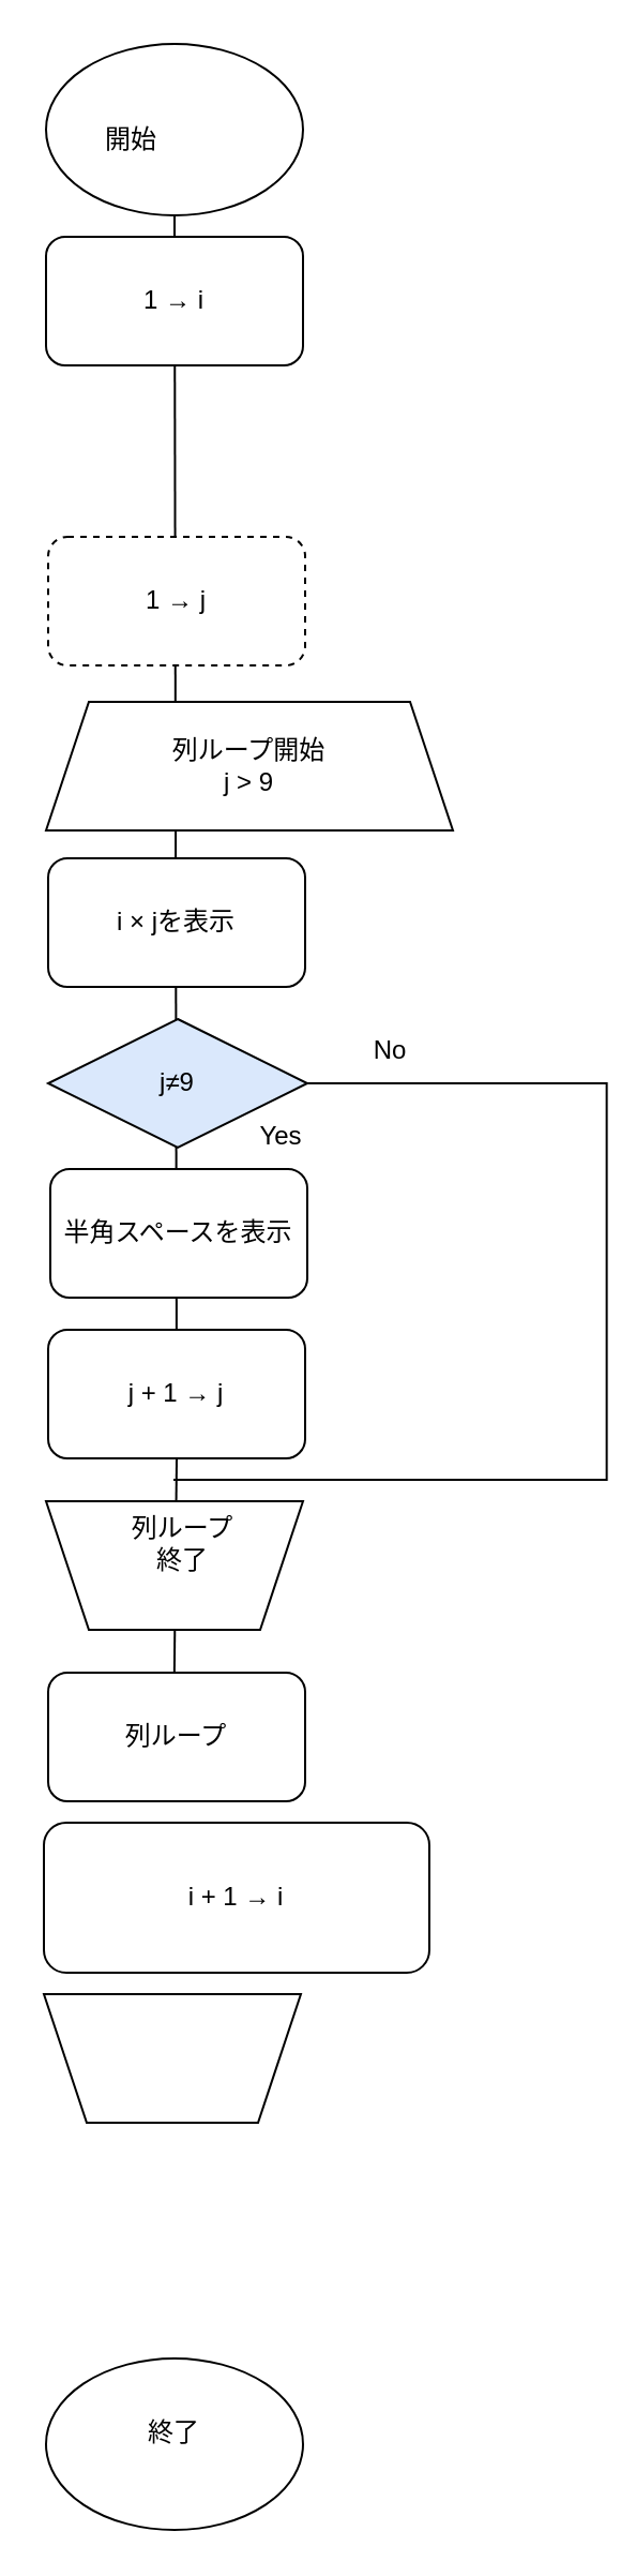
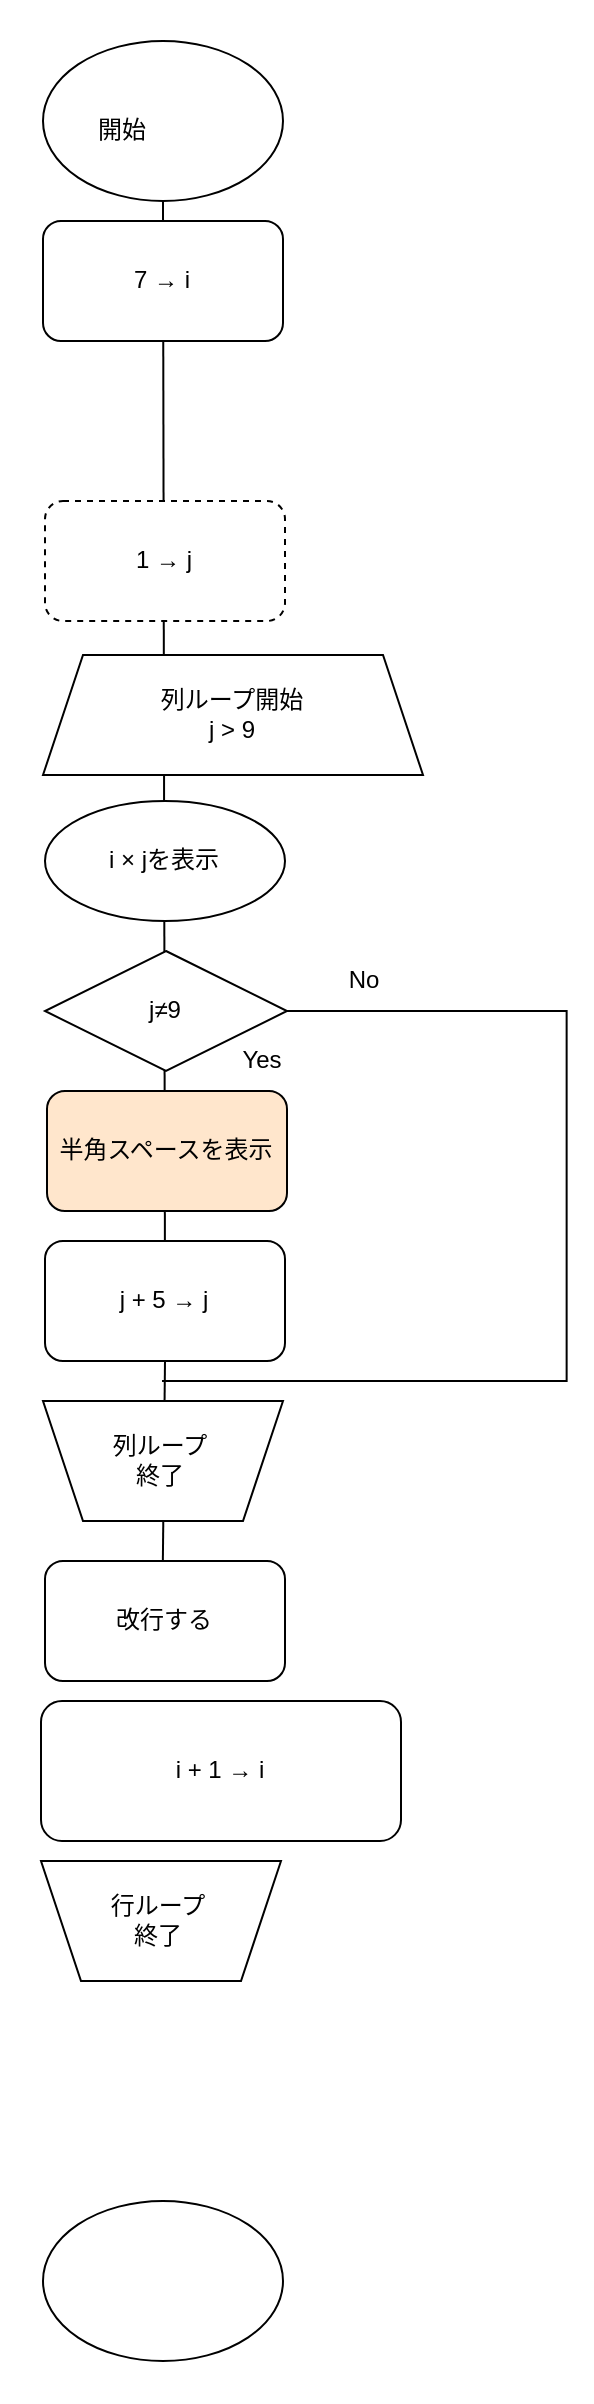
- <mxCell id="14" value="1 → i" style="rounded=1;whiteSpace=wrap;html=1;" parent="1" vertex="1"><mxGeometry x="21" y="110" width="120" height="60" as="geometry" /></mxCell>
+ <mxCell id="14" value="7 → i" style="rounded=1;whiteSpace=wrap;html=1;" parent="1" vertex="1"><mxGeometry x="21" y="110" width="120" height="60" as="geometry" /></mxCell>
- <mxCell id="20" value="i × jを表示" style="rounded=1;whiteSpace=wrap;html=1;" vertex="1" parent="1"><mxGeometry x="22" y="400" width="120" height="60" as="geometry" /></mxCell>
+ <mxCell id="20" value="i × jを表示" style="ellipse;whiteSpace=wrap;html=1;" vertex="1" parent="1"><mxGeometry x="22" y="400" width="120" height="60" as="geometry" /></mxCell>
- <mxCell id="15" value="j≠9" style="rhombus;whiteSpace=wrap;html=1;fillColor=#dae8fc;" parent="1" vertex="1"><mxGeometry x="22" y="475" width="121" height="60" as="geometry" /></mxCell>
+ <mxCell id="15" value="j≠9" style="rhombus;whiteSpace=wrap;html=1;" parent="1" vertex="1"><mxGeometry x="22" y="475" width="121" height="60" as="geometry" /></mxCell>
- <mxCell id="18" value="&lt;span style=&quot;color: rgb(0, 0, 0);&quot;&gt;半角スペースを表示&lt;/span&gt;" style="rounded=1;whiteSpace=wrap;html=1;" parent="1" vertex="1"><mxGeometry x="23" y="545" width="120" height="60" as="geometry" /></mxCell>
+ <mxCell id="18" value="&lt;span style=&quot;color: rgb(0, 0, 0);&quot;&gt;半角スペースを表示&lt;/span&gt;" style="rounded=1;whiteSpace=wrap;html=1;fillColor=#ffe6cc;" parent="1" vertex="1"><mxGeometry x="23" y="545" width="120" height="60" as="geometry" /></mxCell>
- <mxCell id="23" value="j + 1 → j" style="rounded=1;whiteSpace=wrap;html=1;" vertex="1" parent="1"><mxGeometry x="22" y="620" width="120" height="60" as="geometry" /></mxCell>
+ <mxCell id="23" value="j + 5 → j" style="rounded=1;whiteSpace=wrap;html=1;" vertex="1" parent="1"><mxGeometry x="22" y="620" width="120" height="60" as="geometry" /></mxCell>
- <mxCell id="26" value="列ループ&lt;div&gt;終了&lt;/div&gt;" style="text;html=1;align=center;verticalAlign=middle;whiteSpace=wrap;rounded=0;" vertex="1" parent="24"><mxGeometry x="34" y="5" width="60" height="30" as="geometry" /></mxCell>
+ <mxCell id="26" value="列ループ&lt;div&gt;終了&lt;/div&gt;" style="text;html=1;align=center;verticalAlign=middle;whiteSpace=wrap;rounded=0;" vertex="1" parent="24"><mxGeometry x="29" y="15" width="60" height="30" as="geometry" /></mxCell>
- <mxCell id="19" value="列ループ" style="rounded=1;whiteSpace=wrap;html=1;" parent="1" vertex="1"><mxGeometry x="22" y="780" width="120" height="60" as="geometry" /></mxCell>
+ <mxCell id="19" value="改行する" style="rounded=1;whiteSpace=wrap;html=1;" parent="1" vertex="1"><mxGeometry x="22" y="780" width="120" height="60" as="geometry" /></mxCell>
+ <mxCell id="13" value="行ループ&lt;div&gt;終了&lt;/div&gt;" style="text;html=1;align=center;verticalAlign=middle;whiteSpace=wrap;rounded=0;" parent="11" vertex="1"><mxGeometry x="29" y="15" width="60" height="30" as="geometry" /></mxCell>
- <mxCell id="7" value="終了" style="text;html=1;align=center;verticalAlign=middle;whiteSpace=wrap;rounded=0;" parent="5" vertex="1"><mxGeometry x="30" y="120" width="60" height="30" as="geometry" /></mxCell>
